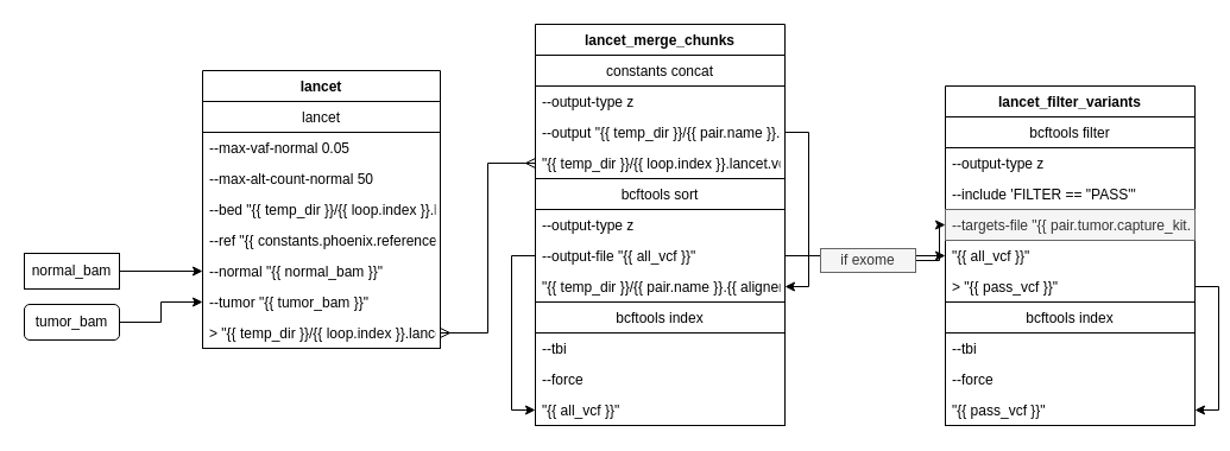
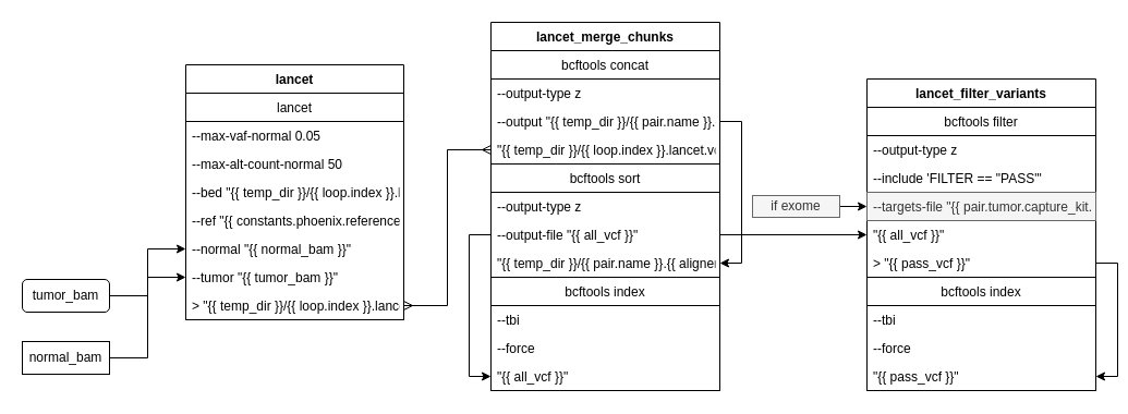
- <mxCell id="16" value="constants concat" style="swimlane;fontStyle=0;childLayout=stackLayout;horizontal=1;startSize=26;horizontalStack=0;resizeParent=1;resizeParentMax=0;resizeLast=0;collapsible=1;marginBottom=0;" vertex="1" parent="15"><mxGeometry y="26" width="210" height="312" as="geometry" /></mxCell>
+ <mxCell id="16" value="bcftools concat" style="swimlane;fontStyle=0;childLayout=stackLayout;horizontal=1;startSize=26;horizontalStack=0;resizeParent=1;resizeParentMax=0;resizeLast=0;collapsible=1;marginBottom=0;" vertex="1" parent="15"><mxGeometry y="26" width="210" height="312" as="geometry" /></mxCell>
- <mxCell id="44" value="if exome" style="text;html=1;strokeColor=#666666;fillColor=#f5f5f5;align=center;verticalAlign=middle;whiteSpace=wrap;rounded=0;fontColor=#333333;" vertex="1" parent="1"><mxGeometry x="690" y="209" width="80" height="20" as="geometry" /></mxCell>
+ <mxCell id="44" value="if exome" style="text;html=1;strokeColor=#666666;fillColor=#f5f5f5;align=center;verticalAlign=middle;whiteSpace=wrap;rounded=0;fontColor=#333333;" vertex="1" parent="1"><mxGeometry x="690" y="179" width="80" height="20" as="geometry" /></mxCell>
- <mxCell id="3" value="normal_bam" style="whiteSpace=wrap;html=1;" vertex="1" parent="1"><mxGeometry x="20" y="213" width="80" height="30" as="geometry" /></mxCell>
+ <mxCell id="3" value="normal_bam" style="whiteSpace=wrap;html=1;" vertex="1" parent="1"><mxGeometry x="20" y="313" width="80" height="30" as="geometry" /></mxCell>
